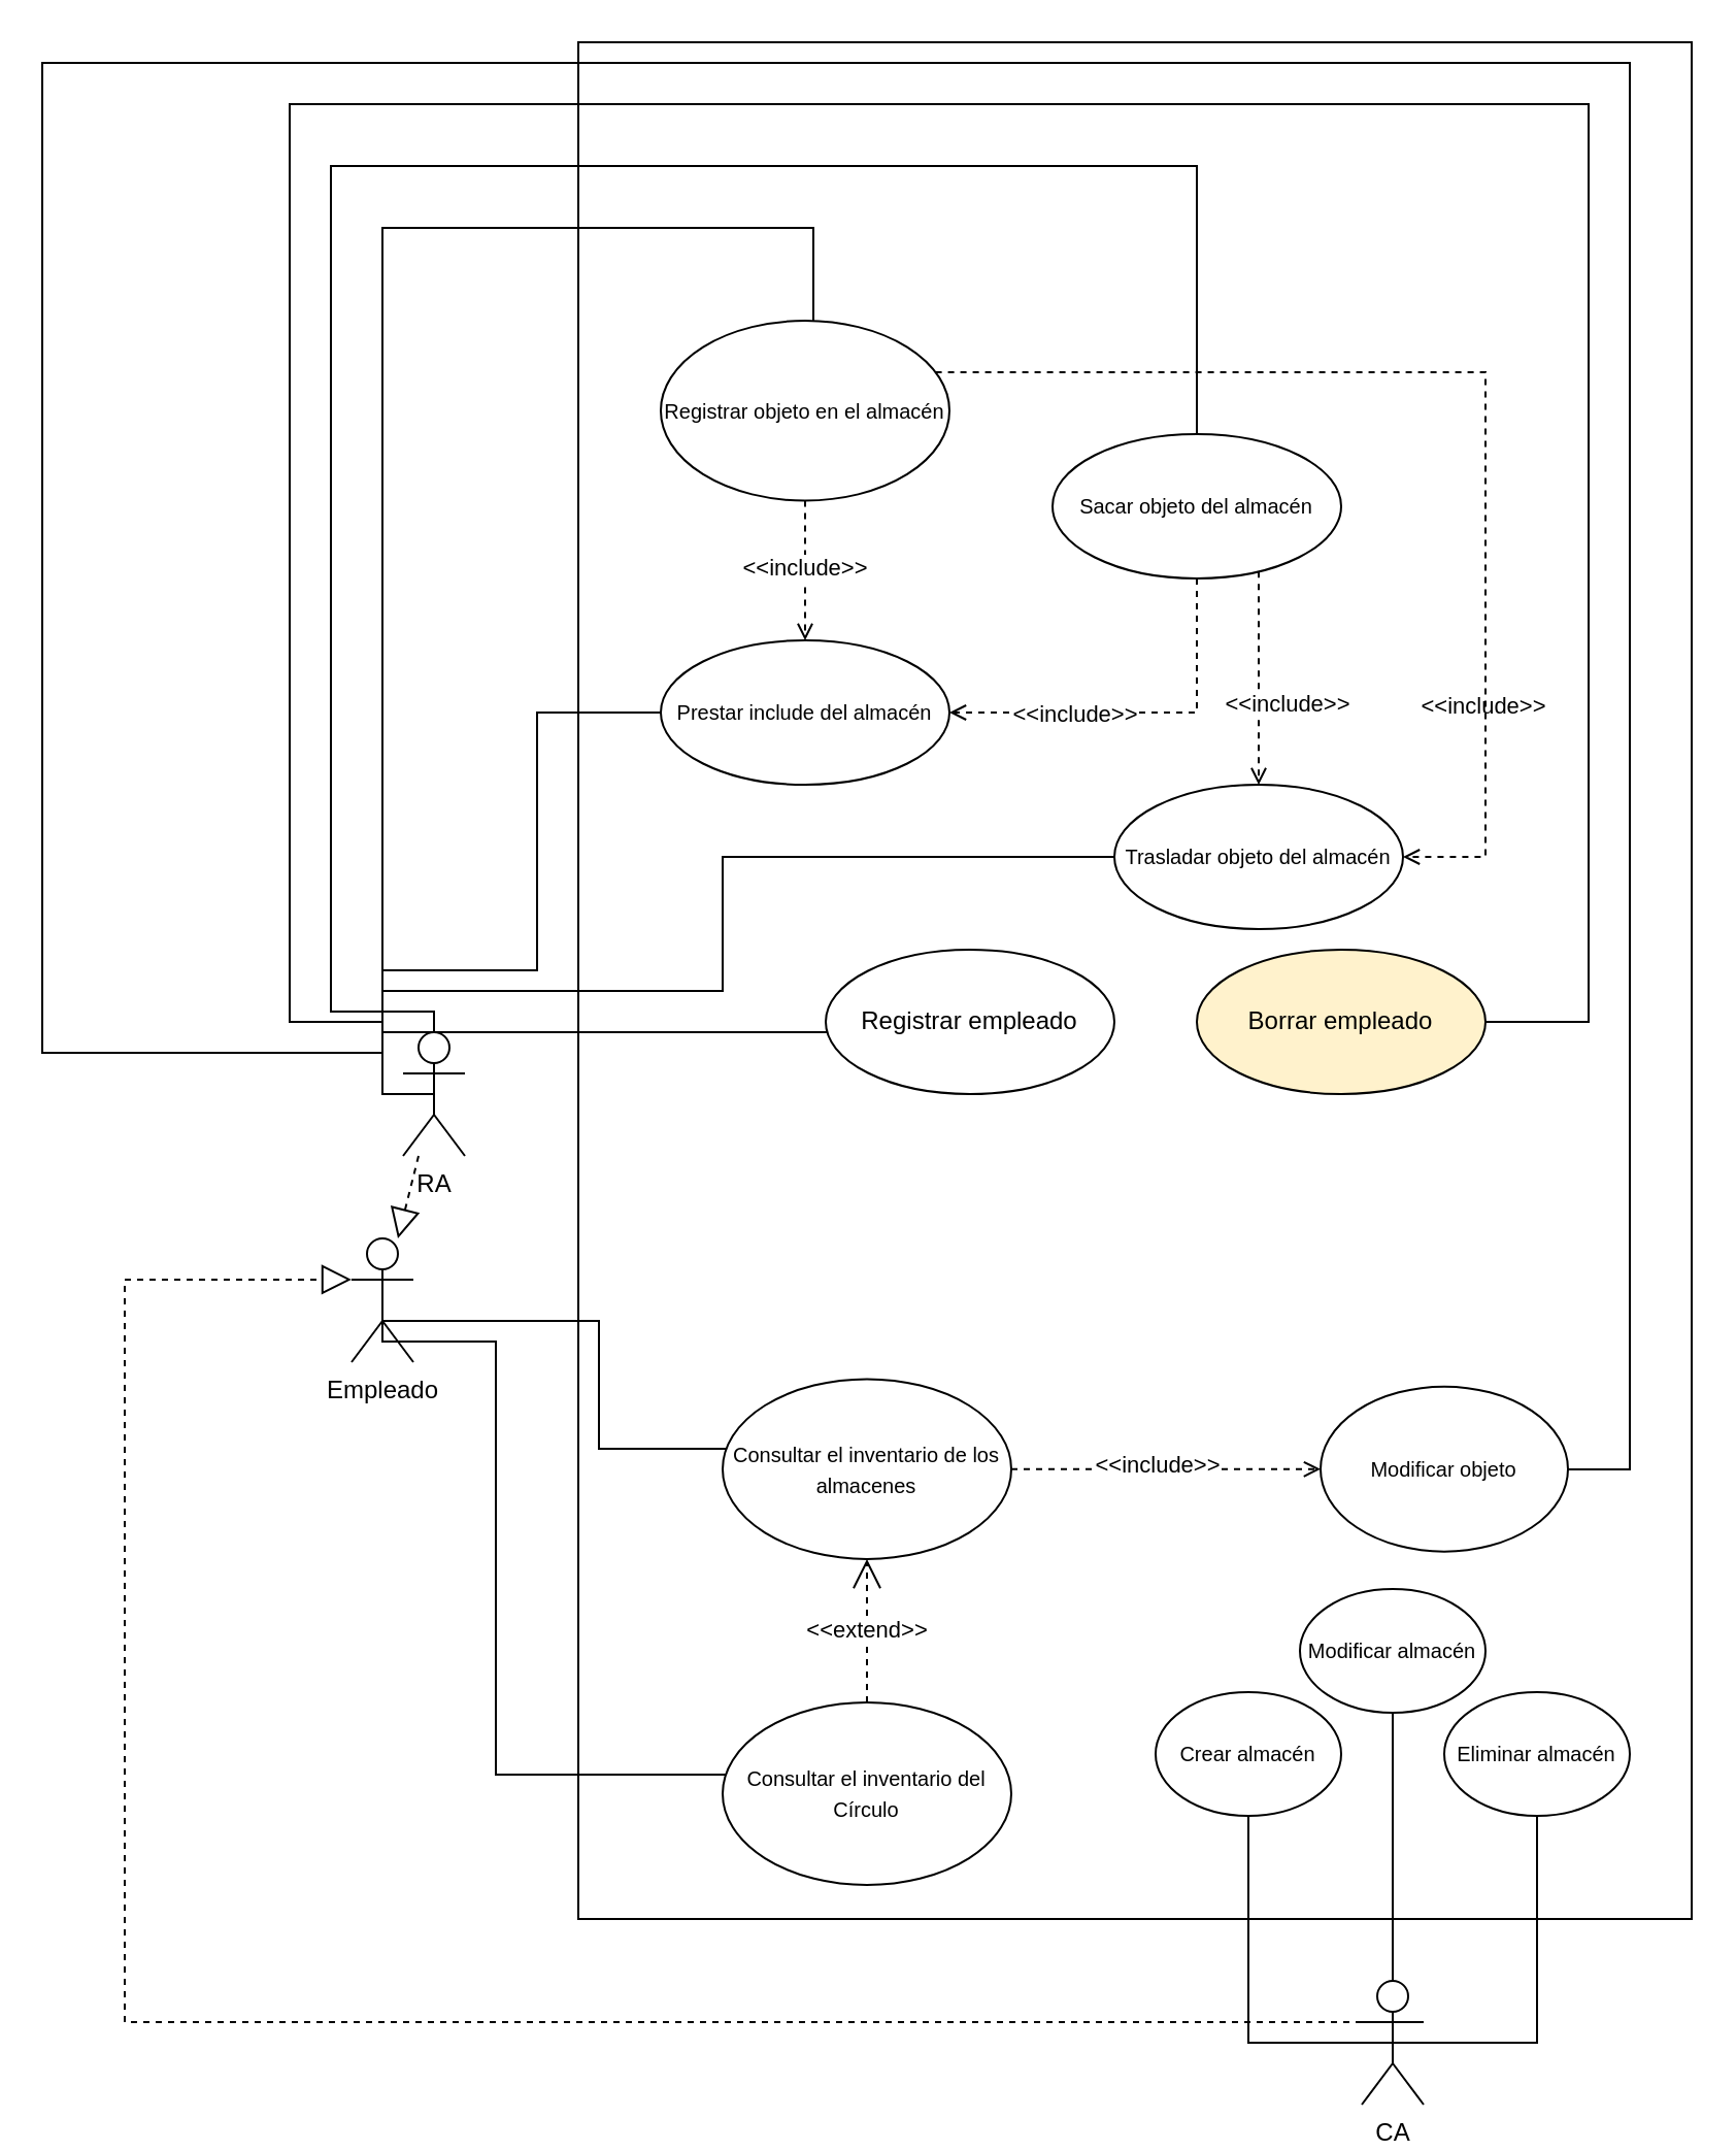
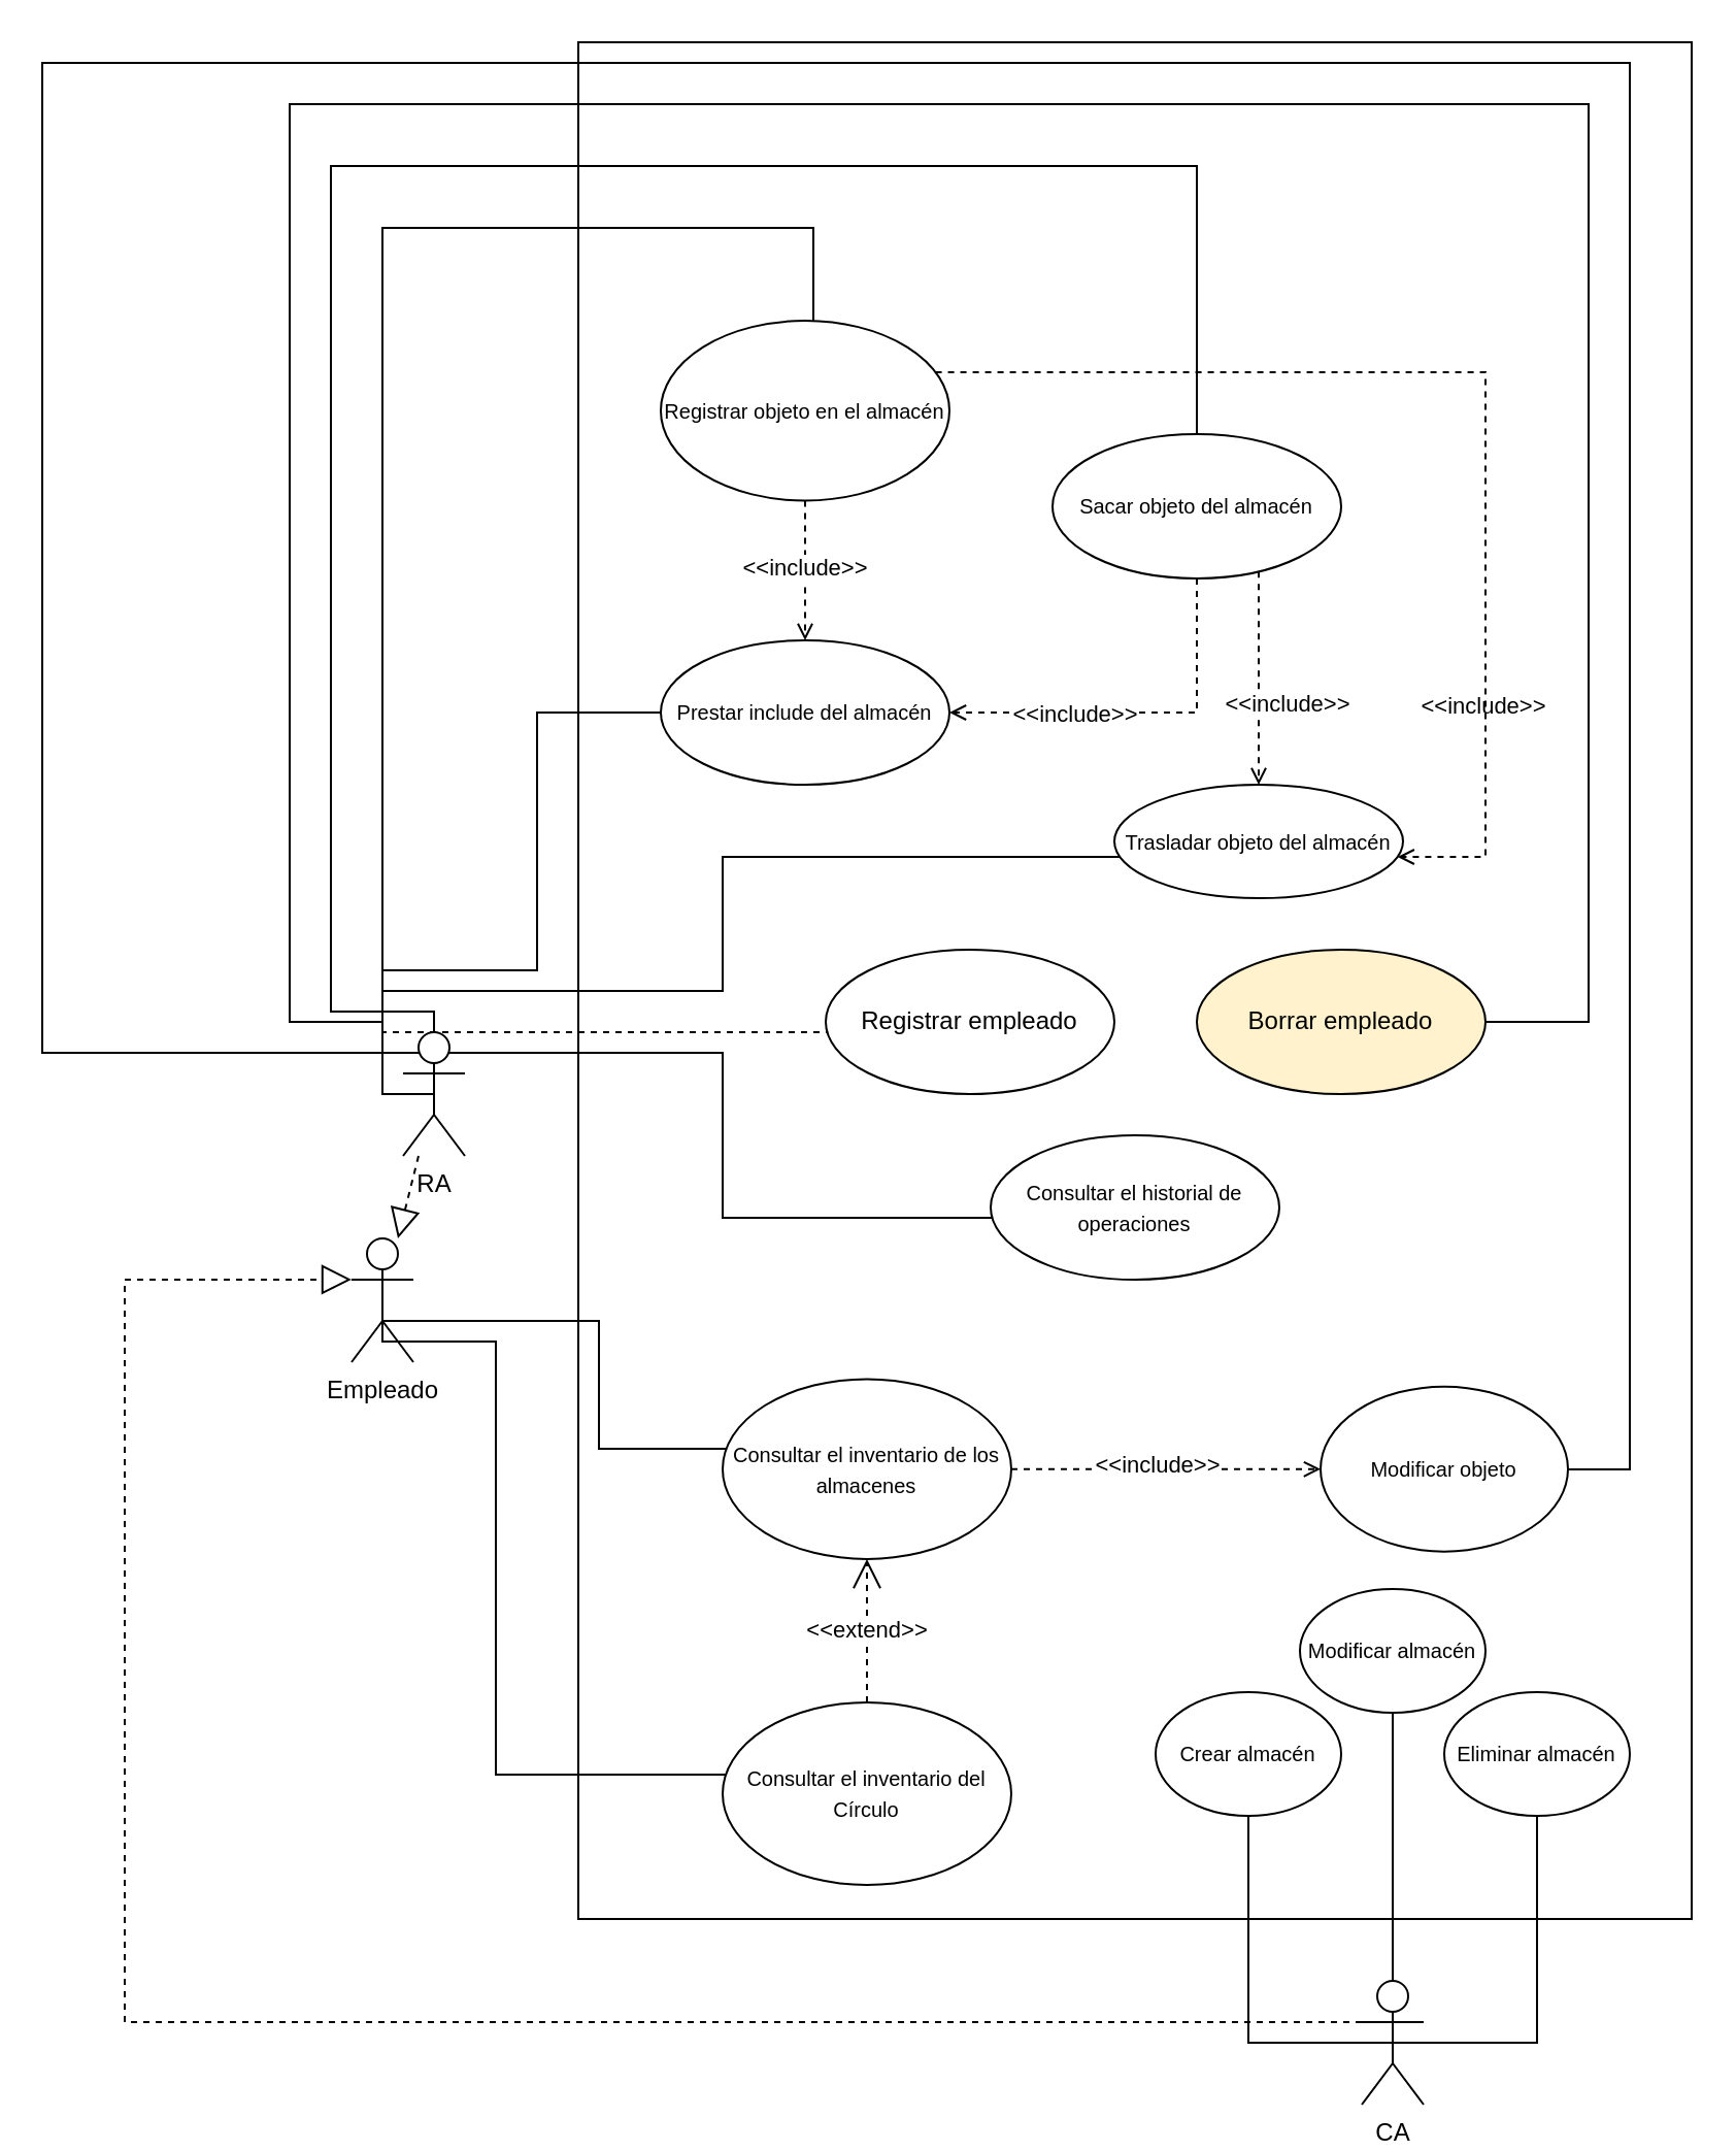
- <mxCell id="6" value="&lt;font style=&quot;font-size: 10px;&quot;&gt;Trasladar objeto del almacén&lt;/font&gt;" style="ellipse;whiteSpace=wrap;html=1;" parent="4" vertex="1"><mxGeometry x="260" y="360" width="140" height="70" as="geometry" /></mxCell>
+ <mxCell id="6" value="&lt;font style=&quot;font-size: 10px;&quot;&gt;Trasladar objeto del almacén&lt;/font&gt;" style="ellipse;whiteSpace=wrap;html=1;" parent="4" vertex="1"><mxGeometry x="260" y="360" width="140" height="55" as="geometry" /></mxCell>
- <mxCell id="34" style="edgeStyle=orthogonalEdgeStyle;rounded=0;orthogonalLoop=1;jettySize=auto;html=1;exitX=0.5;exitY=0.5;exitDx=0;exitDy=0;exitPerimeter=0;endArrow=none;endFill=0;" parent="1" source="38" target="18" edge="1"><mxGeometry relative="1" as="geometry"><Array as="points"><mxPoint x="185" y="500" /></Array></mxGeometry></mxCell>
+ <mxCell id="34" style="edgeStyle=orthogonalEdgeStyle;rounded=0;orthogonalLoop=1;jettySize=auto;html=1;exitX=0.5;exitY=0.5;exitDx=0;exitDy=0;exitPerimeter=0;endArrow=none;endFill=0;dashed=1;" parent="1" source="38" target="18" edge="1"><mxGeometry relative="1" as="geometry"><Array as="points"><mxPoint x="185" y="500" /></Array></mxGeometry></mxCell>
+ <mxCell id="36" style="edgeStyle=orthogonalEdgeStyle;rounded=0;orthogonalLoop=1;jettySize=auto;html=1;exitX=0.5;exitY=0.5;exitDx=0;exitDy=0;exitPerimeter=0;endArrow=none;endFill=0;" parent="1" source="38" target="20" edge="1"><mxGeometry relative="1" as="geometry"><Array as="points"><mxPoint x="185" y="510" /><mxPoint x="350" y="510" /><mxPoint x="350" y="590" /></Array></mxGeometry></mxCell>
+ <mxCell id="20" value="&lt;font style=&quot;font-size: 10px;&quot;&gt;Consultar el historial de operaciones&lt;/font&gt;" style="ellipse;whiteSpace=wrap;html=1;" parent="4" vertex="1"><mxGeometry x="200" y="530" width="140" height="70" as="geometry" /></mxCell>
